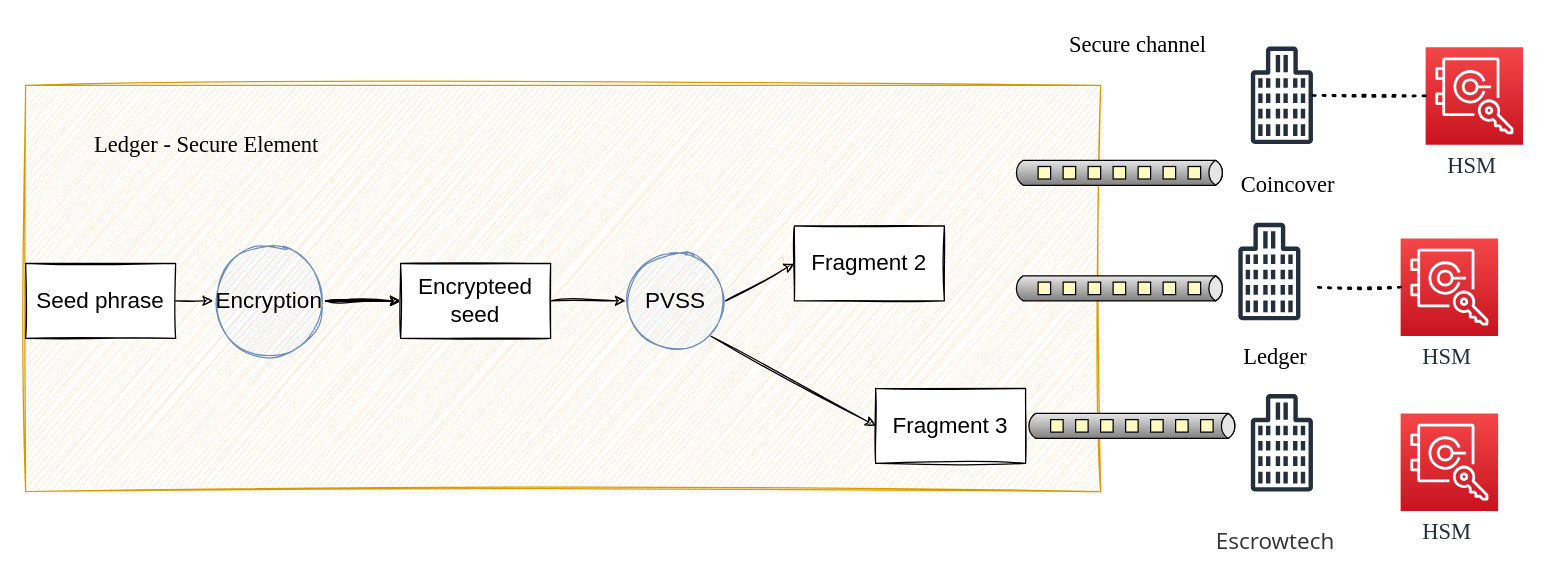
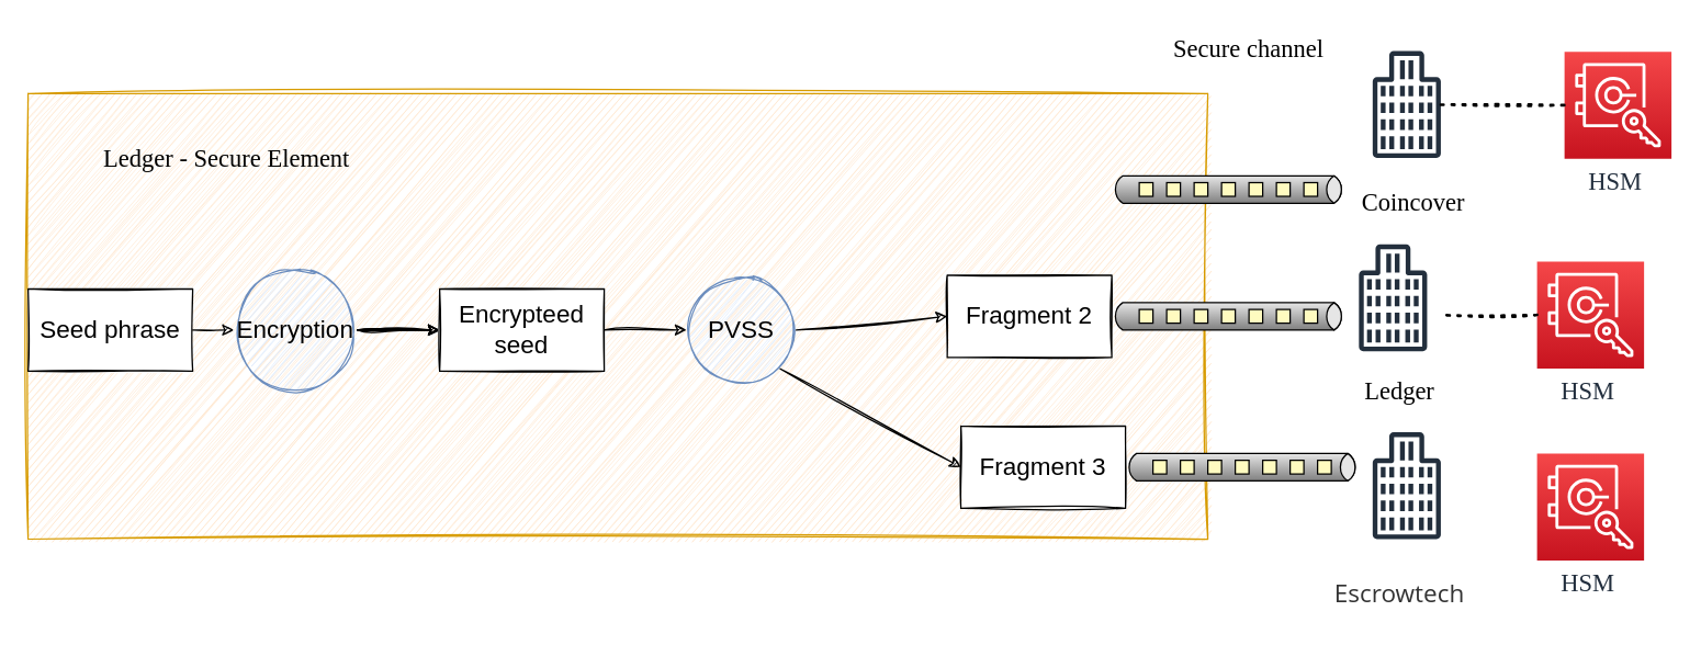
- <mxCell id="11" value="Fragment 2" style="rounded=0;whiteSpace=wrap;html=1;sketch=1;fontSize=18;" vertex="1" parent="1"><mxGeometry x="635" y="180" width="120" height="60" as="geometry" /></mxCell>
+ <mxCell id="11" value="Fragment 2" style="rounded=0;whiteSpace=wrap;html=1;sketch=1;fontSize=18;" vertex="1" parent="1"><mxGeometry x="690" y="200" width="120" height="60" as="geometry" /></mxCell>
